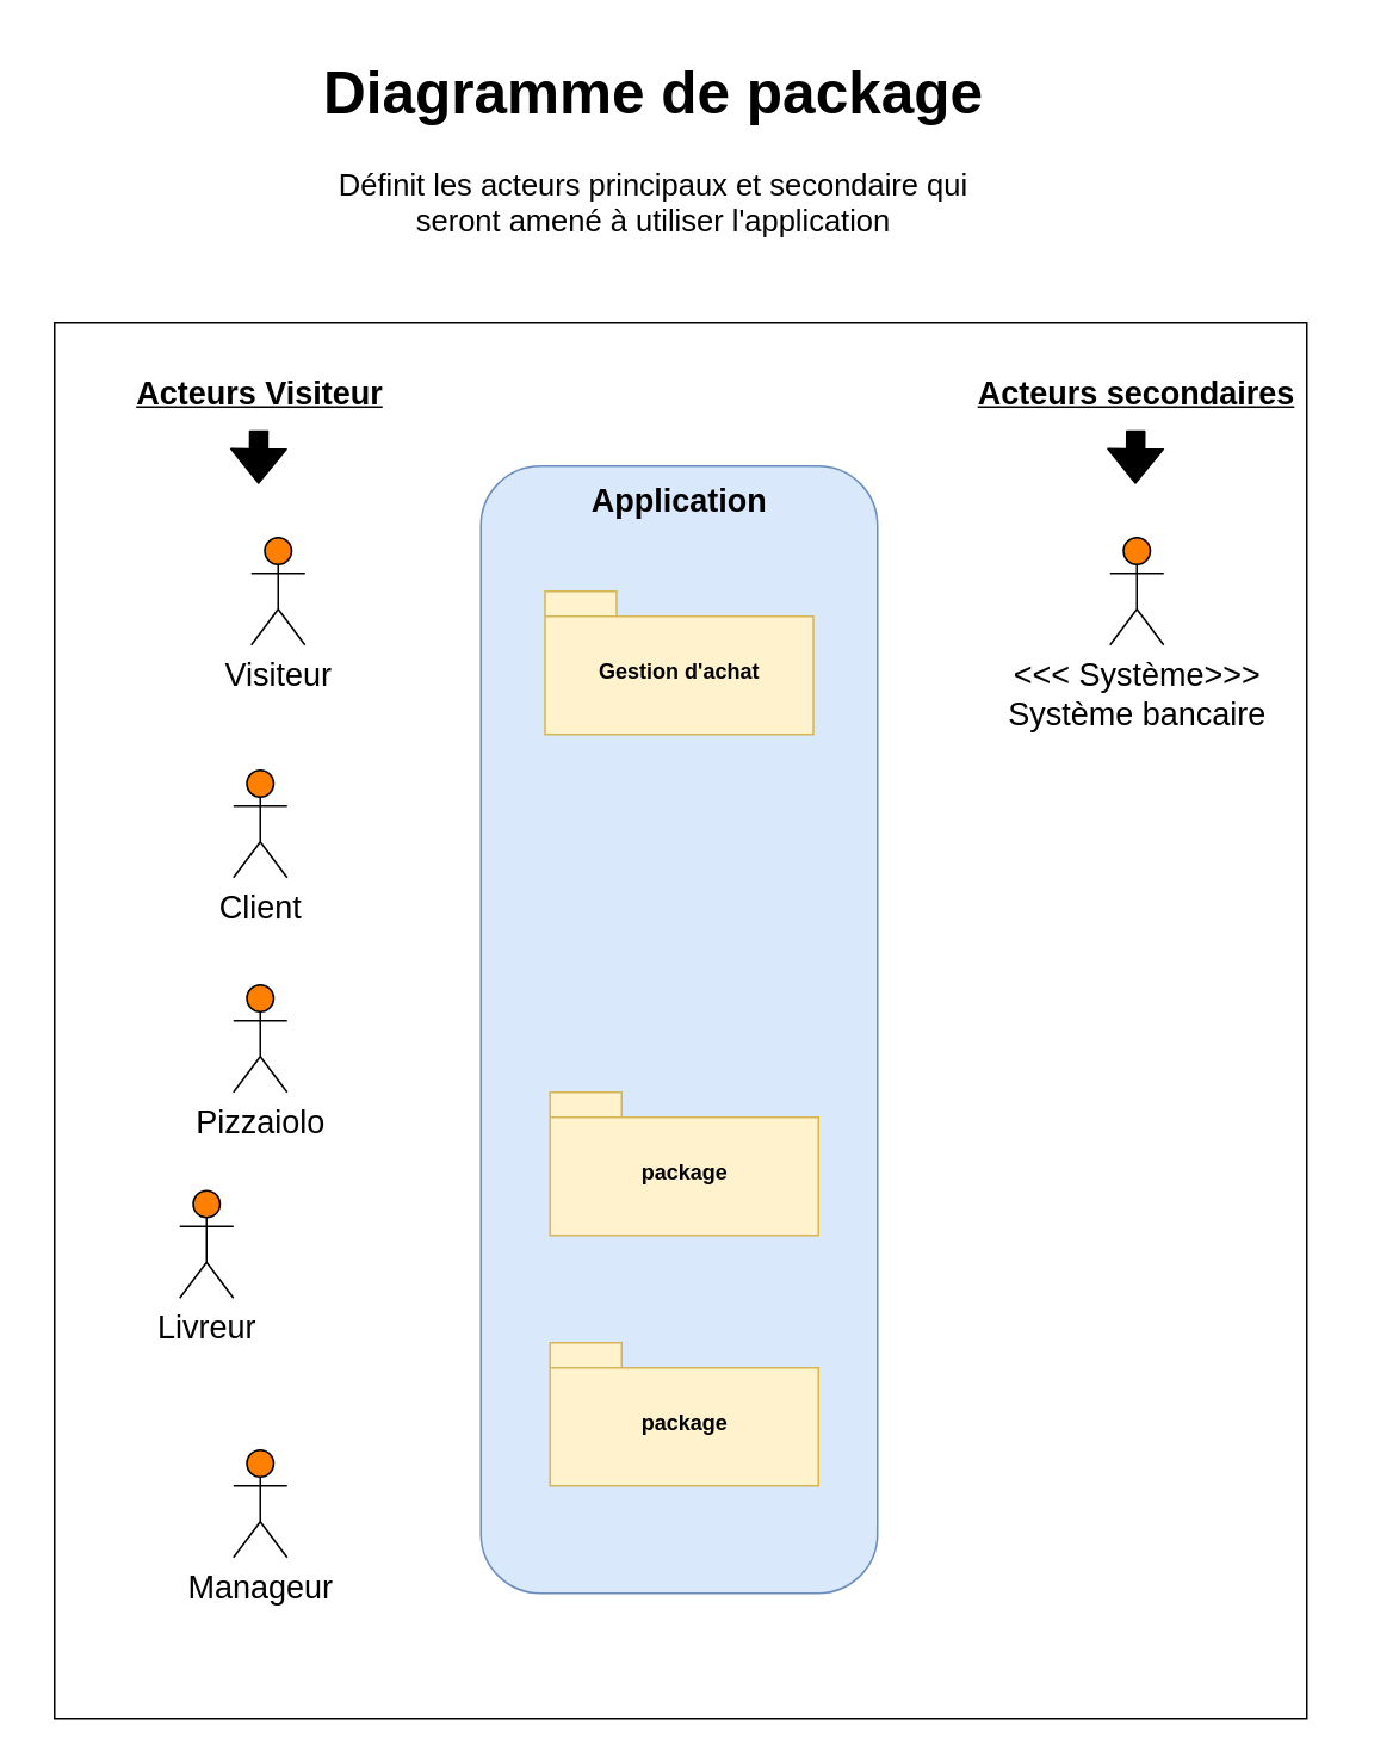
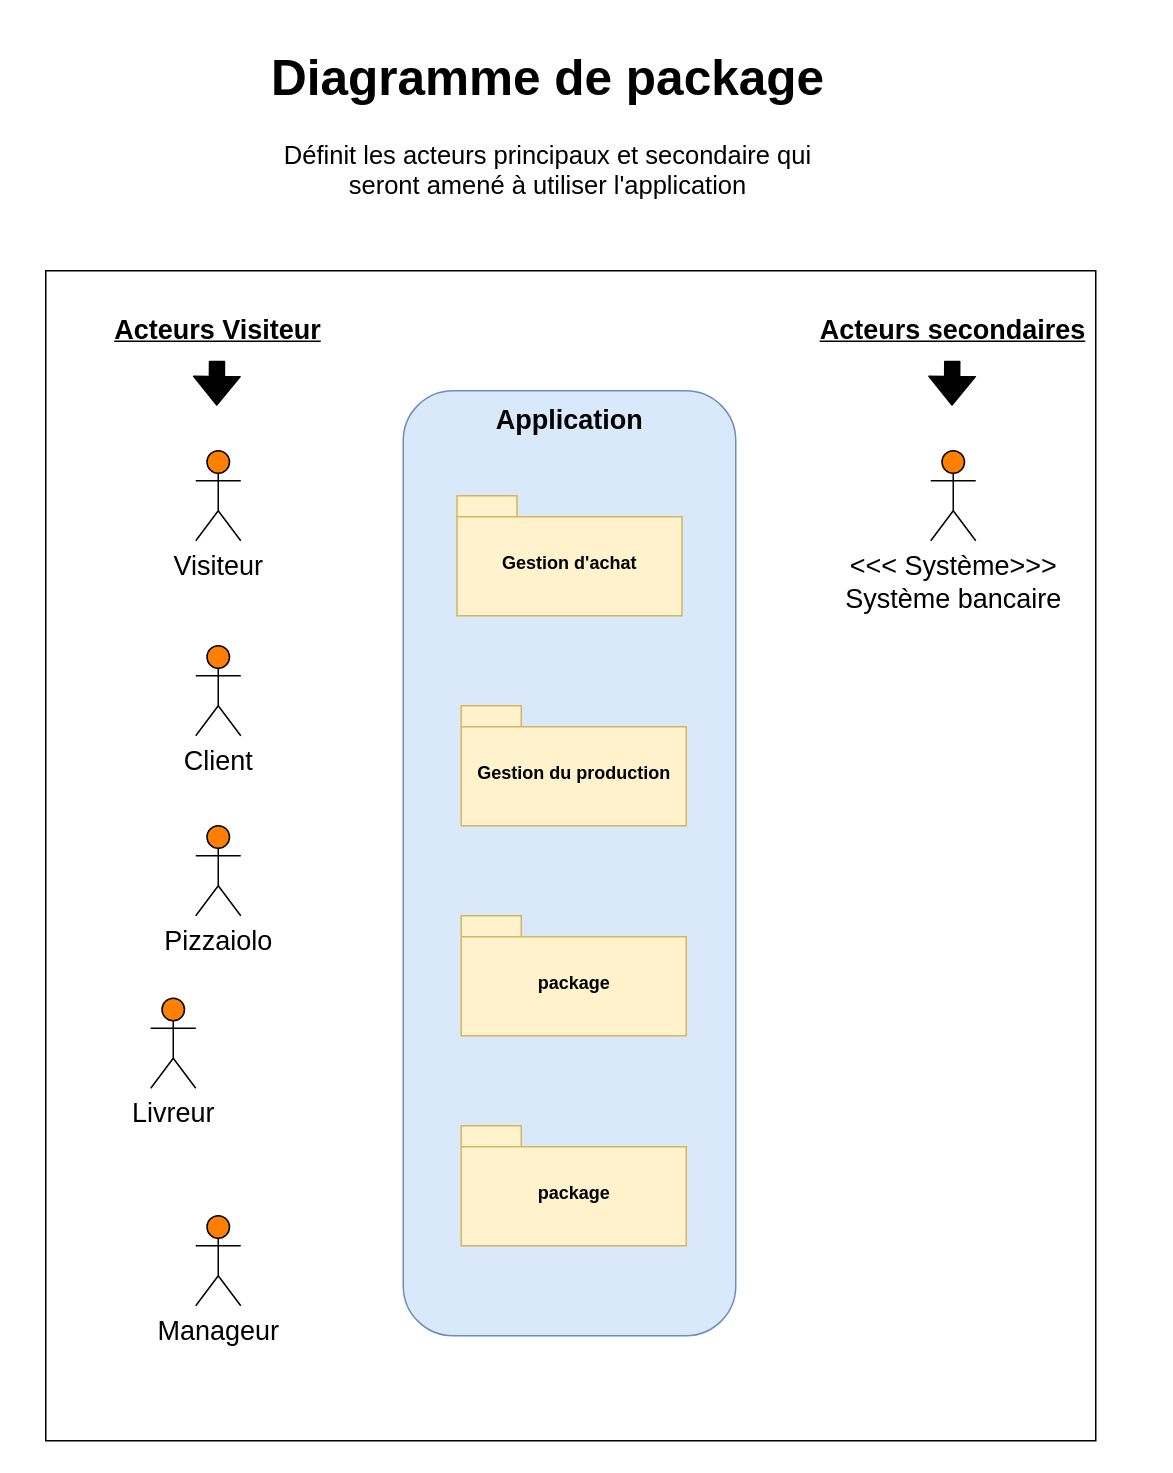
- <mxCell id="6" value="Visiteur" style="shape=umlActor;verticalLabelPosition=bottom;labelBackgroundColor=#ffffff;verticalAlign=top;html=1;outlineConnect=0;fontSize=18;fillColor=#FF8000;" parent="1" vertex="1"><mxGeometry x="140" y="300" width="30" height="60" as="geometry" /></mxCell>
+ <mxCell id="6" value="Visiteur" style="shape=umlActor;verticalLabelPosition=bottom;labelBackgroundColor=#ffffff;verticalAlign=top;html=1;outlineConnect=0;fontSize=18;fillColor=#FF8000;" parent="1" vertex="1"><mxGeometry x="130" y="300" width="30" height="60" as="geometry" /></mxCell>
+ <mxCell id="17" value="Gestion du production" style="shape=folder;fontStyle=1;spacingTop=10;tabWidth=40;tabHeight=14;tabPosition=left;html=1;fillColor=#fff2cc;strokeColor=#d6b656;" vertex="1" parent="1"><mxGeometry x="307" y="470" width="150" height="80" as="geometry" /></mxCell>
